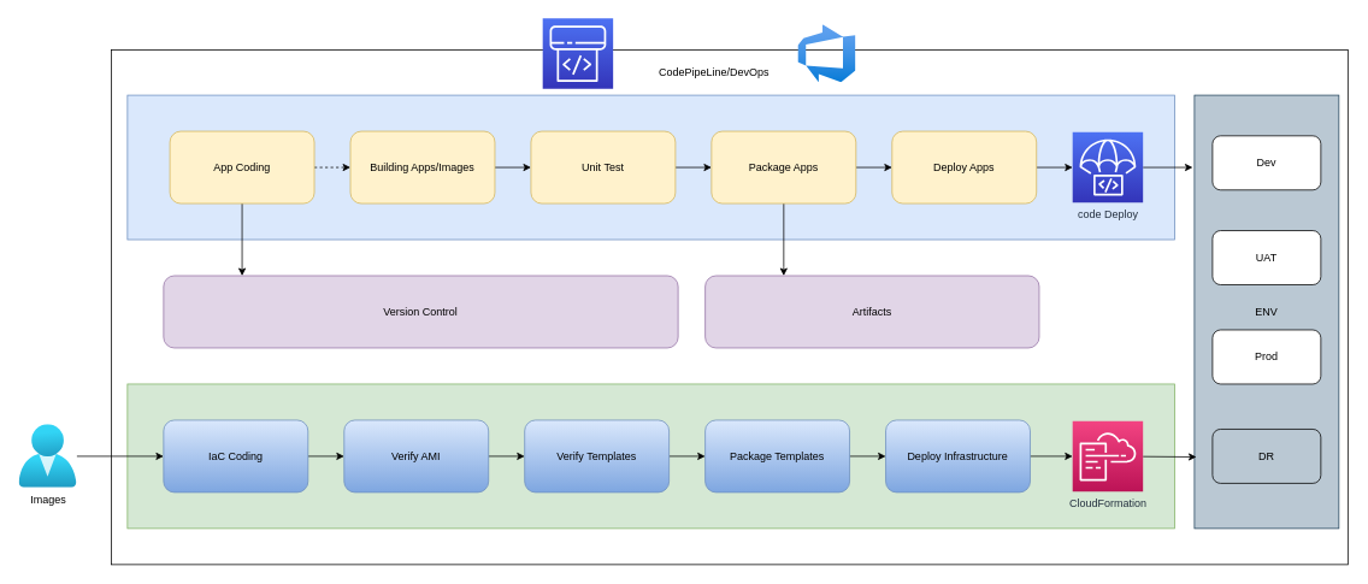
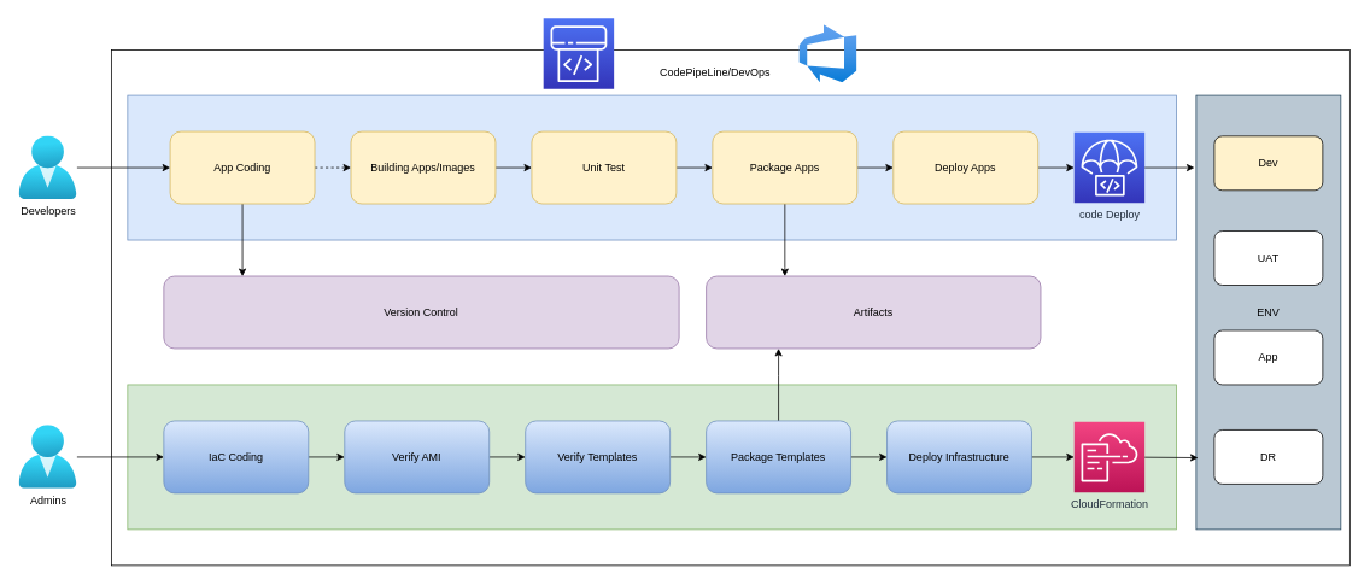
- <mxCell id="35" value="Dev" style="rounded=1;whiteSpace=wrap;html=1;" vertex="1" parent="1"><mxGeometry x="1342" y="150" width="120" height="60" as="geometry" /></mxCell>
+ <mxCell id="35" value="Dev" style="rounded=1;whiteSpace=wrap;html=1;fillColor=#fff2cc;" vertex="1" parent="1"><mxGeometry x="1342" y="150" width="120" height="60" as="geometry" /></mxCell>
+ <mxCell id="31" value="Developers" style="image;aspect=fixed;html=1;points=[];align=center;fontSize=12;image=img/lib/azure2/identity/Users.svg;" vertex="1" parent="1"><mxGeometry x="20" y="150" width="64" height="70" as="geometry" /></mxCell>
+ <mxCell id="30" value="" style="edgeStyle=orthogonalEdgeStyle;rounded=0;orthogonalLoop=1;jettySize=auto;html=1;" edge="1" parent="1" source="31" target="19"><mxGeometry relative="1" as="geometry" /></mxCell>
- <mxCell id="37" value="Prod" style="rounded=1;whiteSpace=wrap;html=1;" vertex="1" parent="1"><mxGeometry x="1342" y="365" width="120" height="60" as="geometry" /></mxCell>
+ <mxCell id="37" value="App" style="rounded=1;whiteSpace=wrap;html=1;" vertex="1" parent="1"><mxGeometry x="1342" y="365" width="120" height="60" as="geometry" /></mxCell>
+ <mxCell id="13" value="" style="edgeStyle=orthogonalEdgeStyle;rounded=0;orthogonalLoop=1;jettySize=auto;html=1;" edge="1" parent="1" source="14" target="29"><mxGeometry relative="1" as="geometry"><Array as="points"><mxPoint x="860" y="415" /><mxPoint x="860" y="415" /></Array></mxGeometry></mxCell>
- <mxCell id="38" value="DR" style="rounded=1;whiteSpace=wrap;html=1;fillColor=#bac8d3;" vertex="1" parent="1"><mxGeometry x="1342" y="475" width="120" height="60" as="geometry" /></mxCell>
+ <mxCell id="38" value="DR" style="rounded=1;whiteSpace=wrap;html=1;" vertex="1" parent="1"><mxGeometry x="1342" y="475" width="120" height="60" as="geometry" /></mxCell>
- <mxCell id="33" value="Images" style="image;aspect=fixed;html=1;points=[];align=center;fontSize=12;image=img/lib/azure2/identity/Users.svg;" vertex="1" parent="1"><mxGeometry x="20" y="470" width="64" height="70" as="geometry" /></mxCell>
+ <mxCell id="33" value="Admins" style="image;aspect=fixed;html=1;points=[];align=center;fontSize=12;image=img/lib/azure2/identity/Users.svg;" vertex="1" parent="1"><mxGeometry x="20" y="470" width="64" height="70" as="geometry" /></mxCell>
